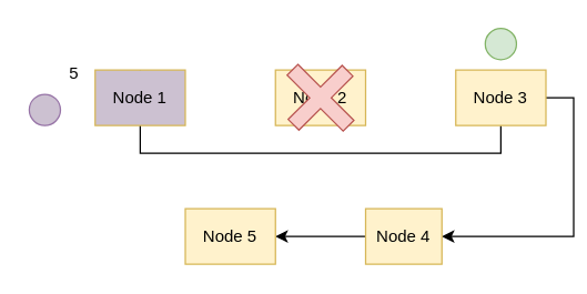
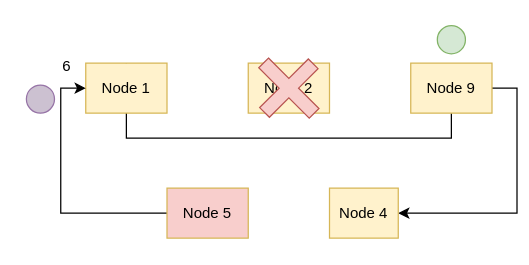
- <mxCell id="13" value="5" style="text;html=1;strokeColor=none;fillColor=none;align=center;verticalAlign=middle;whiteSpace=wrap;rounded=0;" vertex="1" parent="1"><mxGeometry x="43" y="42.5" width="20" height="20" as="geometry" /></mxCell>
+ <mxCell id="13" value="6" style="text;html=1;strokeColor=none;fillColor=none;align=center;verticalAlign=middle;whiteSpace=wrap;rounded=0;" vertex="1" parent="1"><mxGeometry x="43" y="42.5" width="20" height="20" as="geometry" /></mxCell>
- <mxCell id="3" value="Node 1" style="rounded=0;whiteSpace=wrap;html=1;fillColor=#ccc1d1;strokeColor=#d6b656;" parent="1" vertex="1"><mxGeometry x="68" y="50" width="65" height="40" as="geometry" /></mxCell>
+ <mxCell id="3" value="Node 1" style="rounded=0;whiteSpace=wrap;html=1;fillColor=#fff2cc;strokeColor=#d6b656;" parent="1" vertex="1"><mxGeometry x="68" y="50" width="65" height="40" as="geometry" /></mxCell>
- <mxCell id="6" value="Node 3" style="rounded=0;whiteSpace=wrap;html=1;fillColor=#fff2cc;strokeColor=#d6b656;" parent="1" vertex="1"><mxGeometry x="328" y="50" width="65" height="40" as="geometry" /></mxCell>
+ <mxCell id="6" value="Node 9" style="rounded=0;whiteSpace=wrap;html=1;fillColor=#fff2cc;strokeColor=#d6b656;" parent="1" vertex="1"><mxGeometry x="328" y="50" width="65" height="40" as="geometry" /></mxCell>
+ <mxCell id="9" style="edgeStyle=orthogonalEdgeStyle;rounded=0;orthogonalLoop=1;jettySize=auto;html=1;exitX=0;exitY=0.5;exitDx=0;exitDy=0;entryX=0;entryY=0.5;entryDx=0;entryDy=0;startArrow=none;startFill=0;" edge="1" parent="1" source="10" target="3"><mxGeometry relative="1" as="geometry" /></mxCell>
- <mxCell id="10" value="Node 5" style="rounded=0;whiteSpace=wrap;html=1;fillColor=#fff2cc;strokeColor=#d6b656;" parent="1" vertex="1"><mxGeometry x="133" y="150" width="65" height="40" as="geometry" /></mxCell>
+ <mxCell id="10" value="Node 5" style="rounded=0;whiteSpace=wrap;html=1;fillColor=#f8cecc;strokeColor=#d6b656;" parent="1" vertex="1"><mxGeometry x="133" y="150" width="65" height="40" as="geometry" /></mxCell>
- <mxCell id="7" style="edgeStyle=orthogonalEdgeStyle;rounded=0;orthogonalLoop=1;jettySize=auto;html=1;exitX=0;exitY=0.5;exitDx=0;exitDy=0;entryX=1;entryY=0.5;entryDx=0;entryDy=0;startArrow=none;startFill=0;" edge="1" parent="1" source="8" target="10"><mxGeometry relative="1" as="geometry" /></mxCell>
